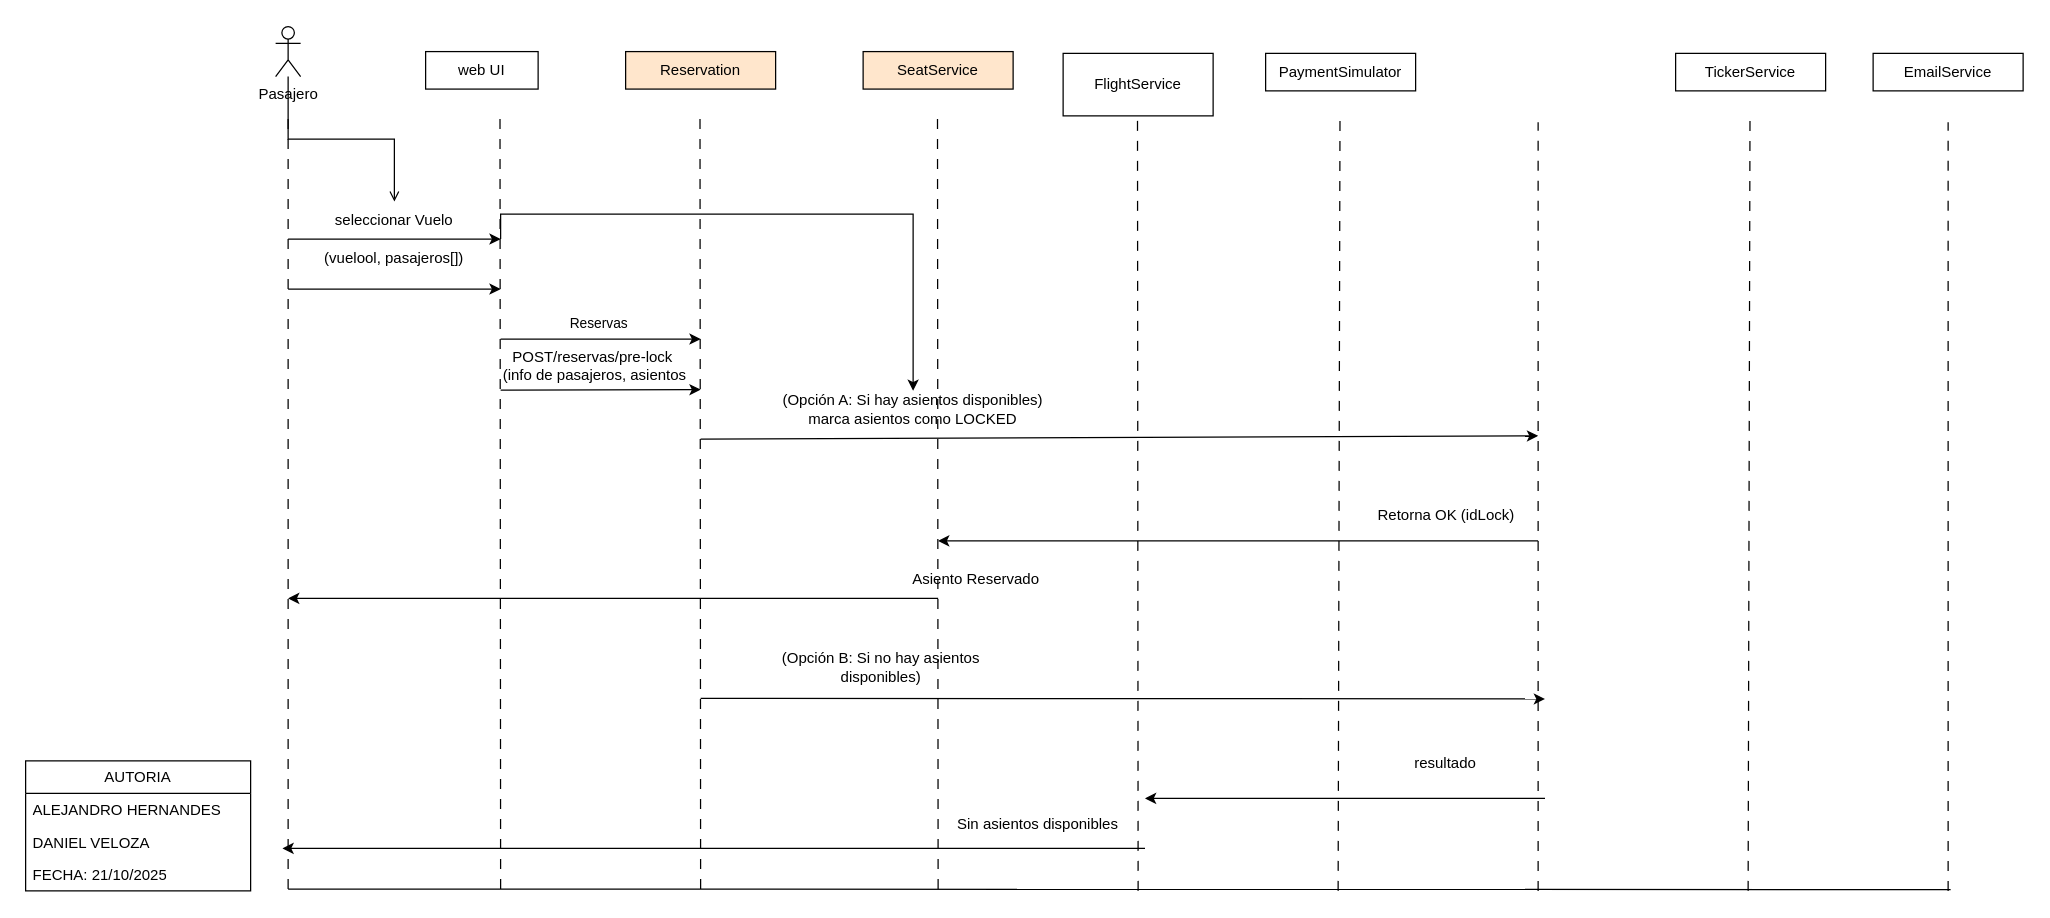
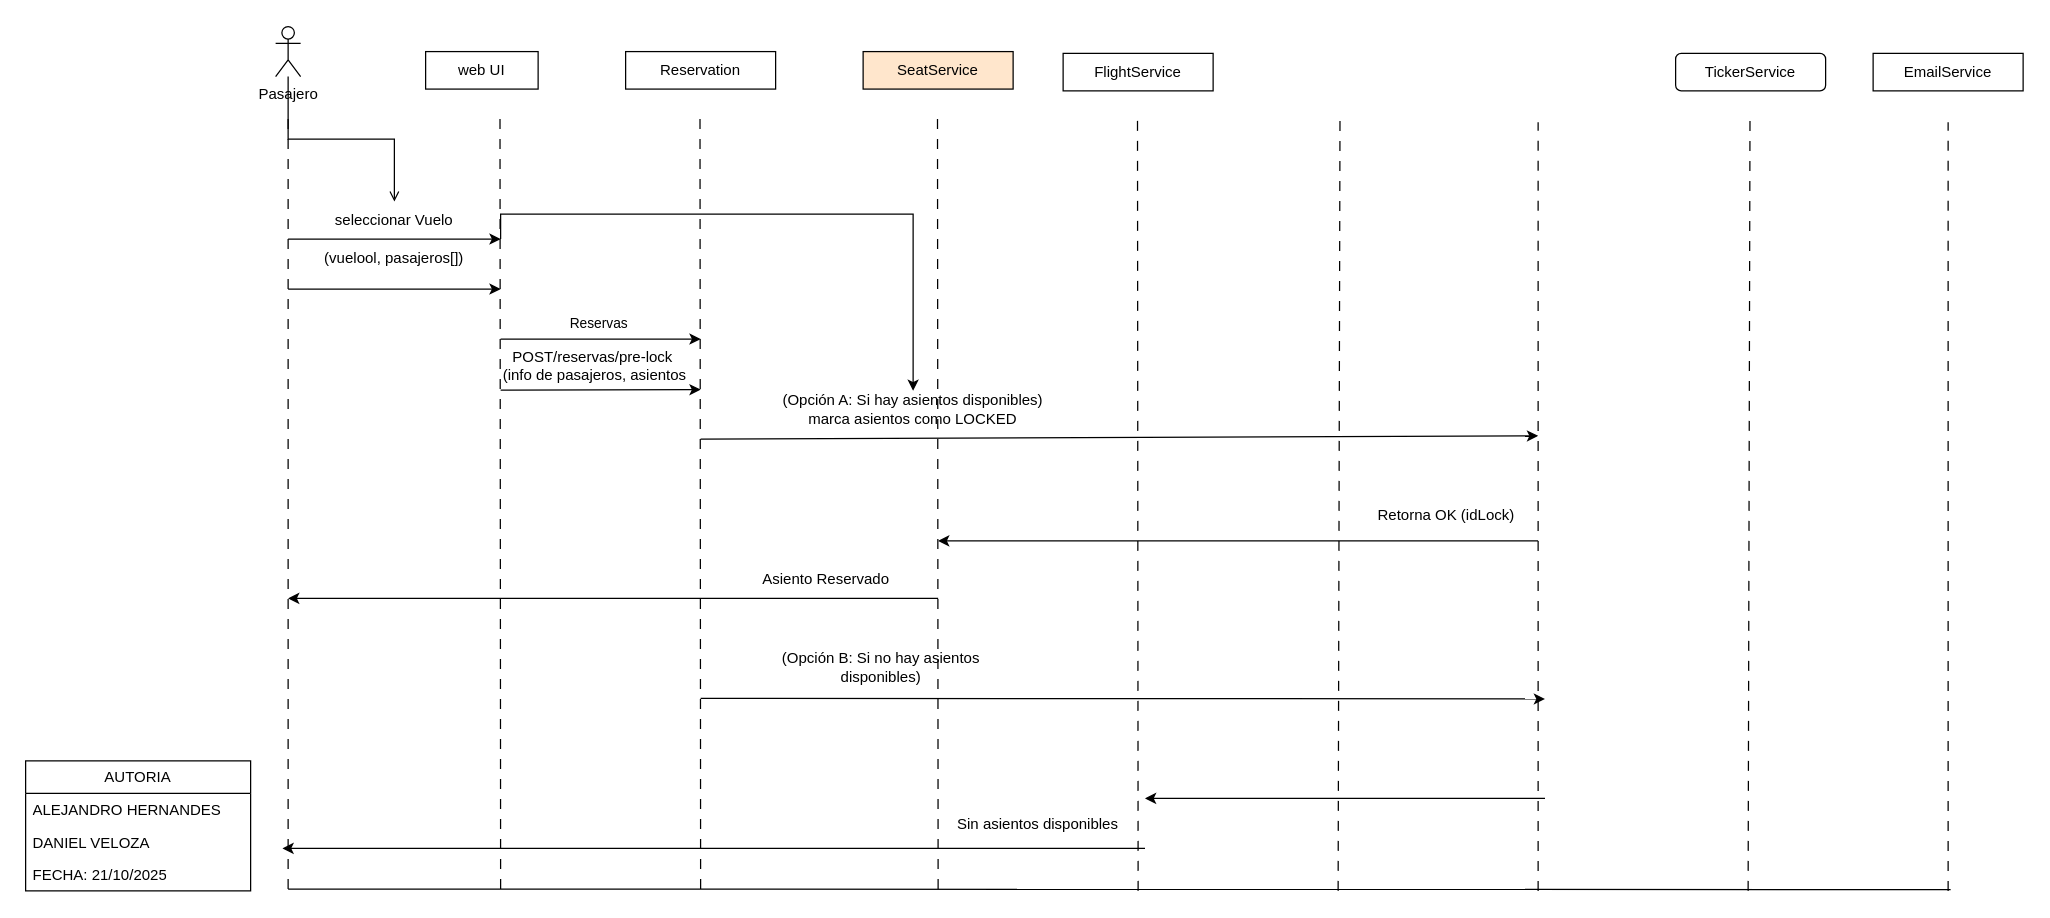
- <mxCell id="9" value="Reservation" style="rounded=0;whiteSpace=wrap;html=1;fillColor=#ffe6cc;" parent="1" vertex="1"><mxGeometry x="500" y="40.57" width="120" height="30" as="geometry" /></mxCell>
+ <mxCell id="9" value="Reservation" style="rounded=0;whiteSpace=wrap;html=1;" parent="1" vertex="1"><mxGeometry x="500" y="40.57" width="120" height="30" as="geometry" /></mxCell>
- <mxCell id="11" value="PaymentSimulator" style="rounded=0;whiteSpace=wrap;html=1;" parent="1" vertex="1"><mxGeometry x="1012" y="42" width="120" height="30" as="geometry" /></mxCell>
- <mxCell id="30" value="TickerService" style="rounded=0;whiteSpace=wrap;html=1;" parent="1" vertex="1"><mxGeometry x="1340" y="42" width="120" height="30" as="geometry" /></mxCell>
+ <mxCell id="30" value="TickerService" style="whiteSpace=wrap;html=1;rounded=1;" parent="1" vertex="1"><mxGeometry x="1340" y="42" width="120" height="30" as="geometry" /></mxCell>
- <mxCell id="10" value="FlightService" style="rounded=0;whiteSpace=wrap;html=1;" parent="1" vertex="1"><mxGeometry x="850" y="42" width="120" height="50" as="geometry" /></mxCell>
+ <mxCell id="10" value="FlightService" style="rounded=0;whiteSpace=wrap;html=1;" parent="1" vertex="1"><mxGeometry x="850" y="42" width="120" height="30" as="geometry" /></mxCell>
- <mxCell id="40" value="Asiento Reservado" style="text;html=1;align=center;verticalAlign=middle;resizable=0;points=[];autosize=1;strokeColor=none;fillColor=none;" vertex="1" parent="1"><mxGeometry x="720" y="448" width="120" height="30" as="geometry" /></mxCell>
+ <mxCell id="40" value="Asiento Reservado" style="text;html=1;align=center;verticalAlign=middle;resizable=0;points=[];autosize=1;strokeColor=none;fillColor=none;" vertex="1" parent="1"><mxGeometry x="600" y="448" width="120" height="30" as="geometry" /></mxCell>
- <mxCell id="44" value="resultado" style="text;html=1;align=center;verticalAlign=middle;whiteSpace=wrap;rounded=0;" vertex="1" parent="1"><mxGeometry x="1075.5" y="595.43" width="160" height="30" as="geometry" /></mxCell>
